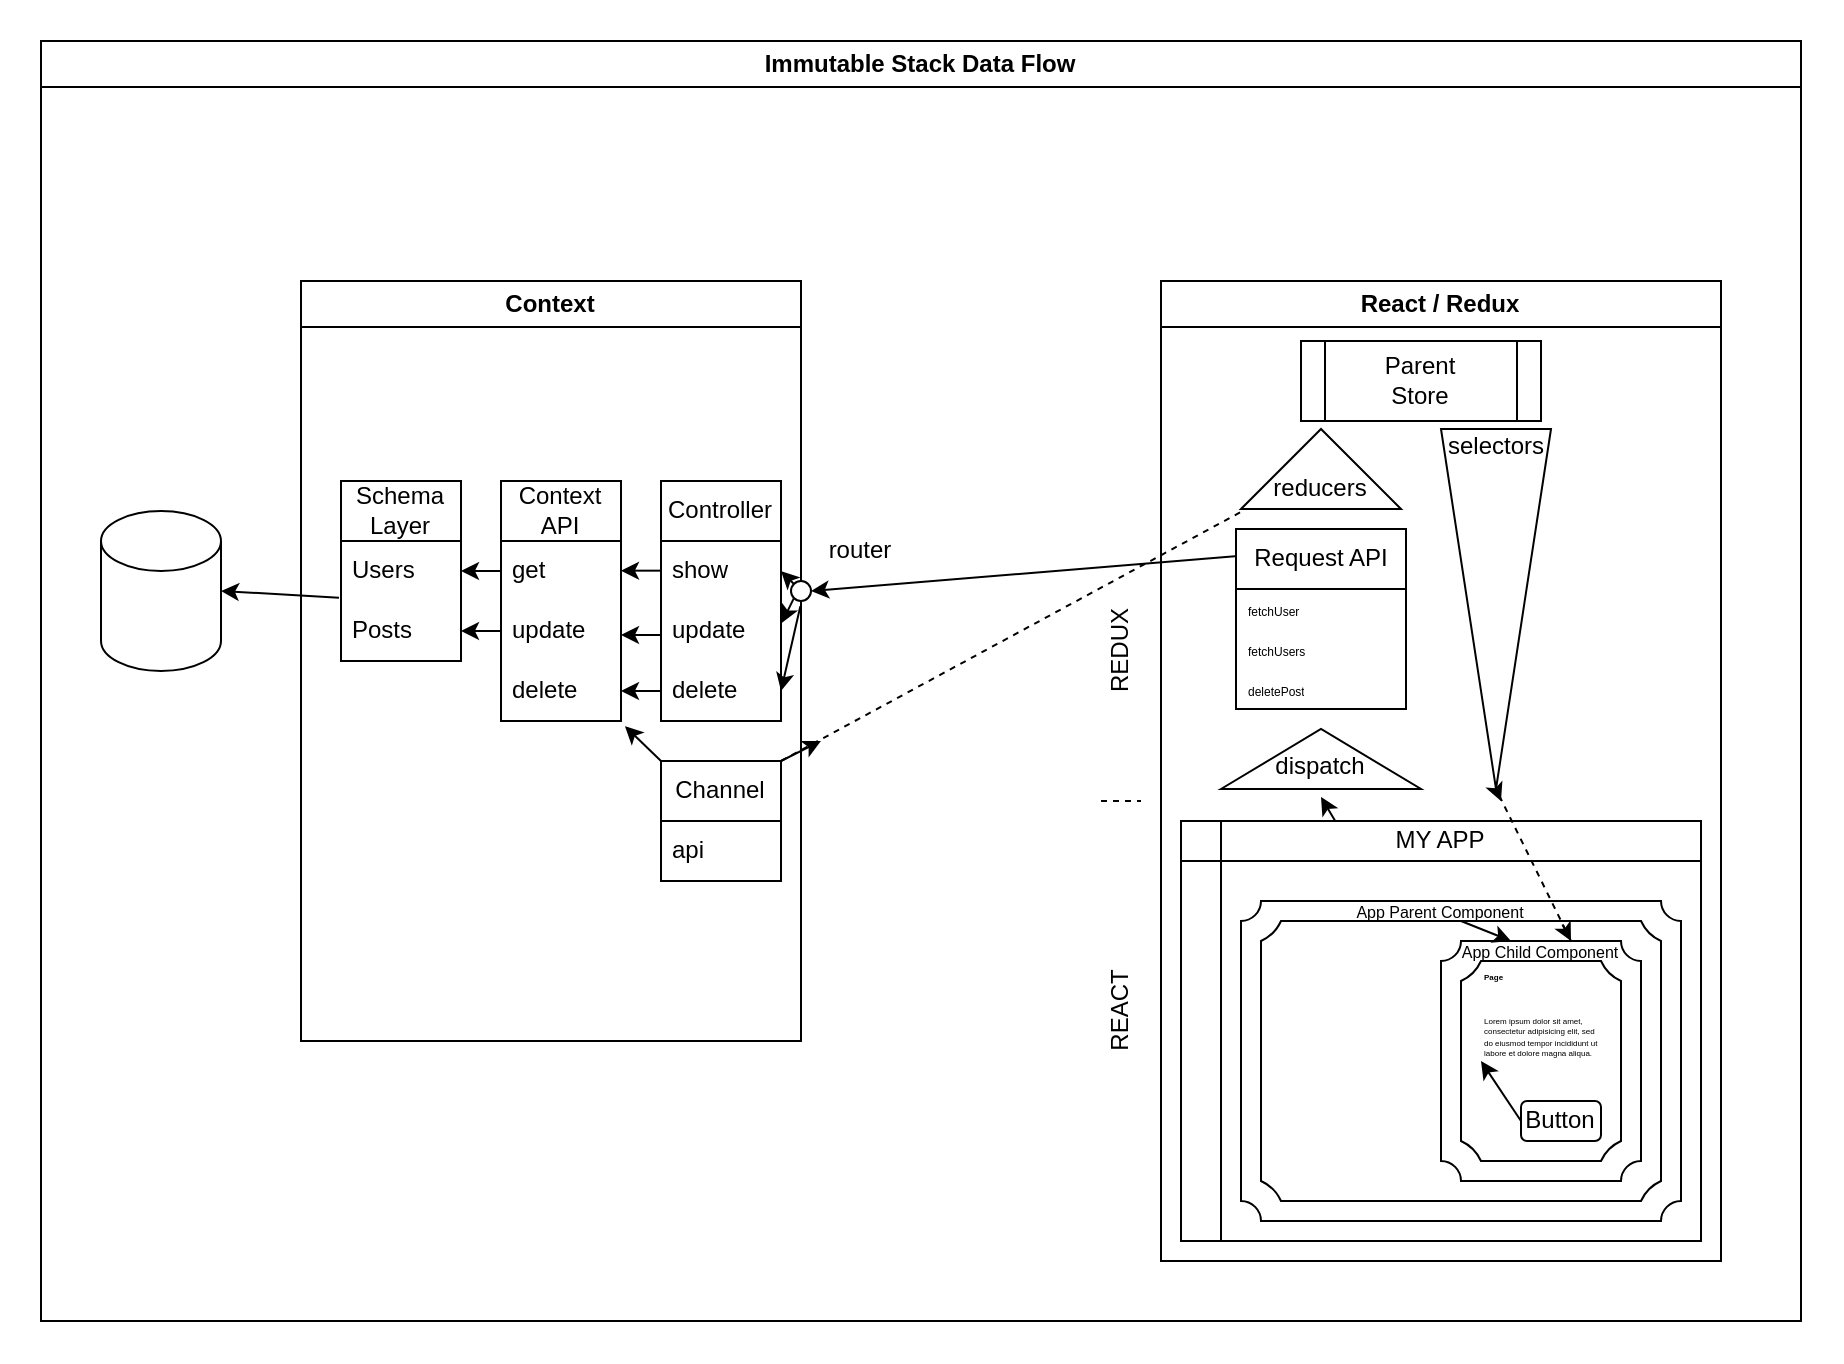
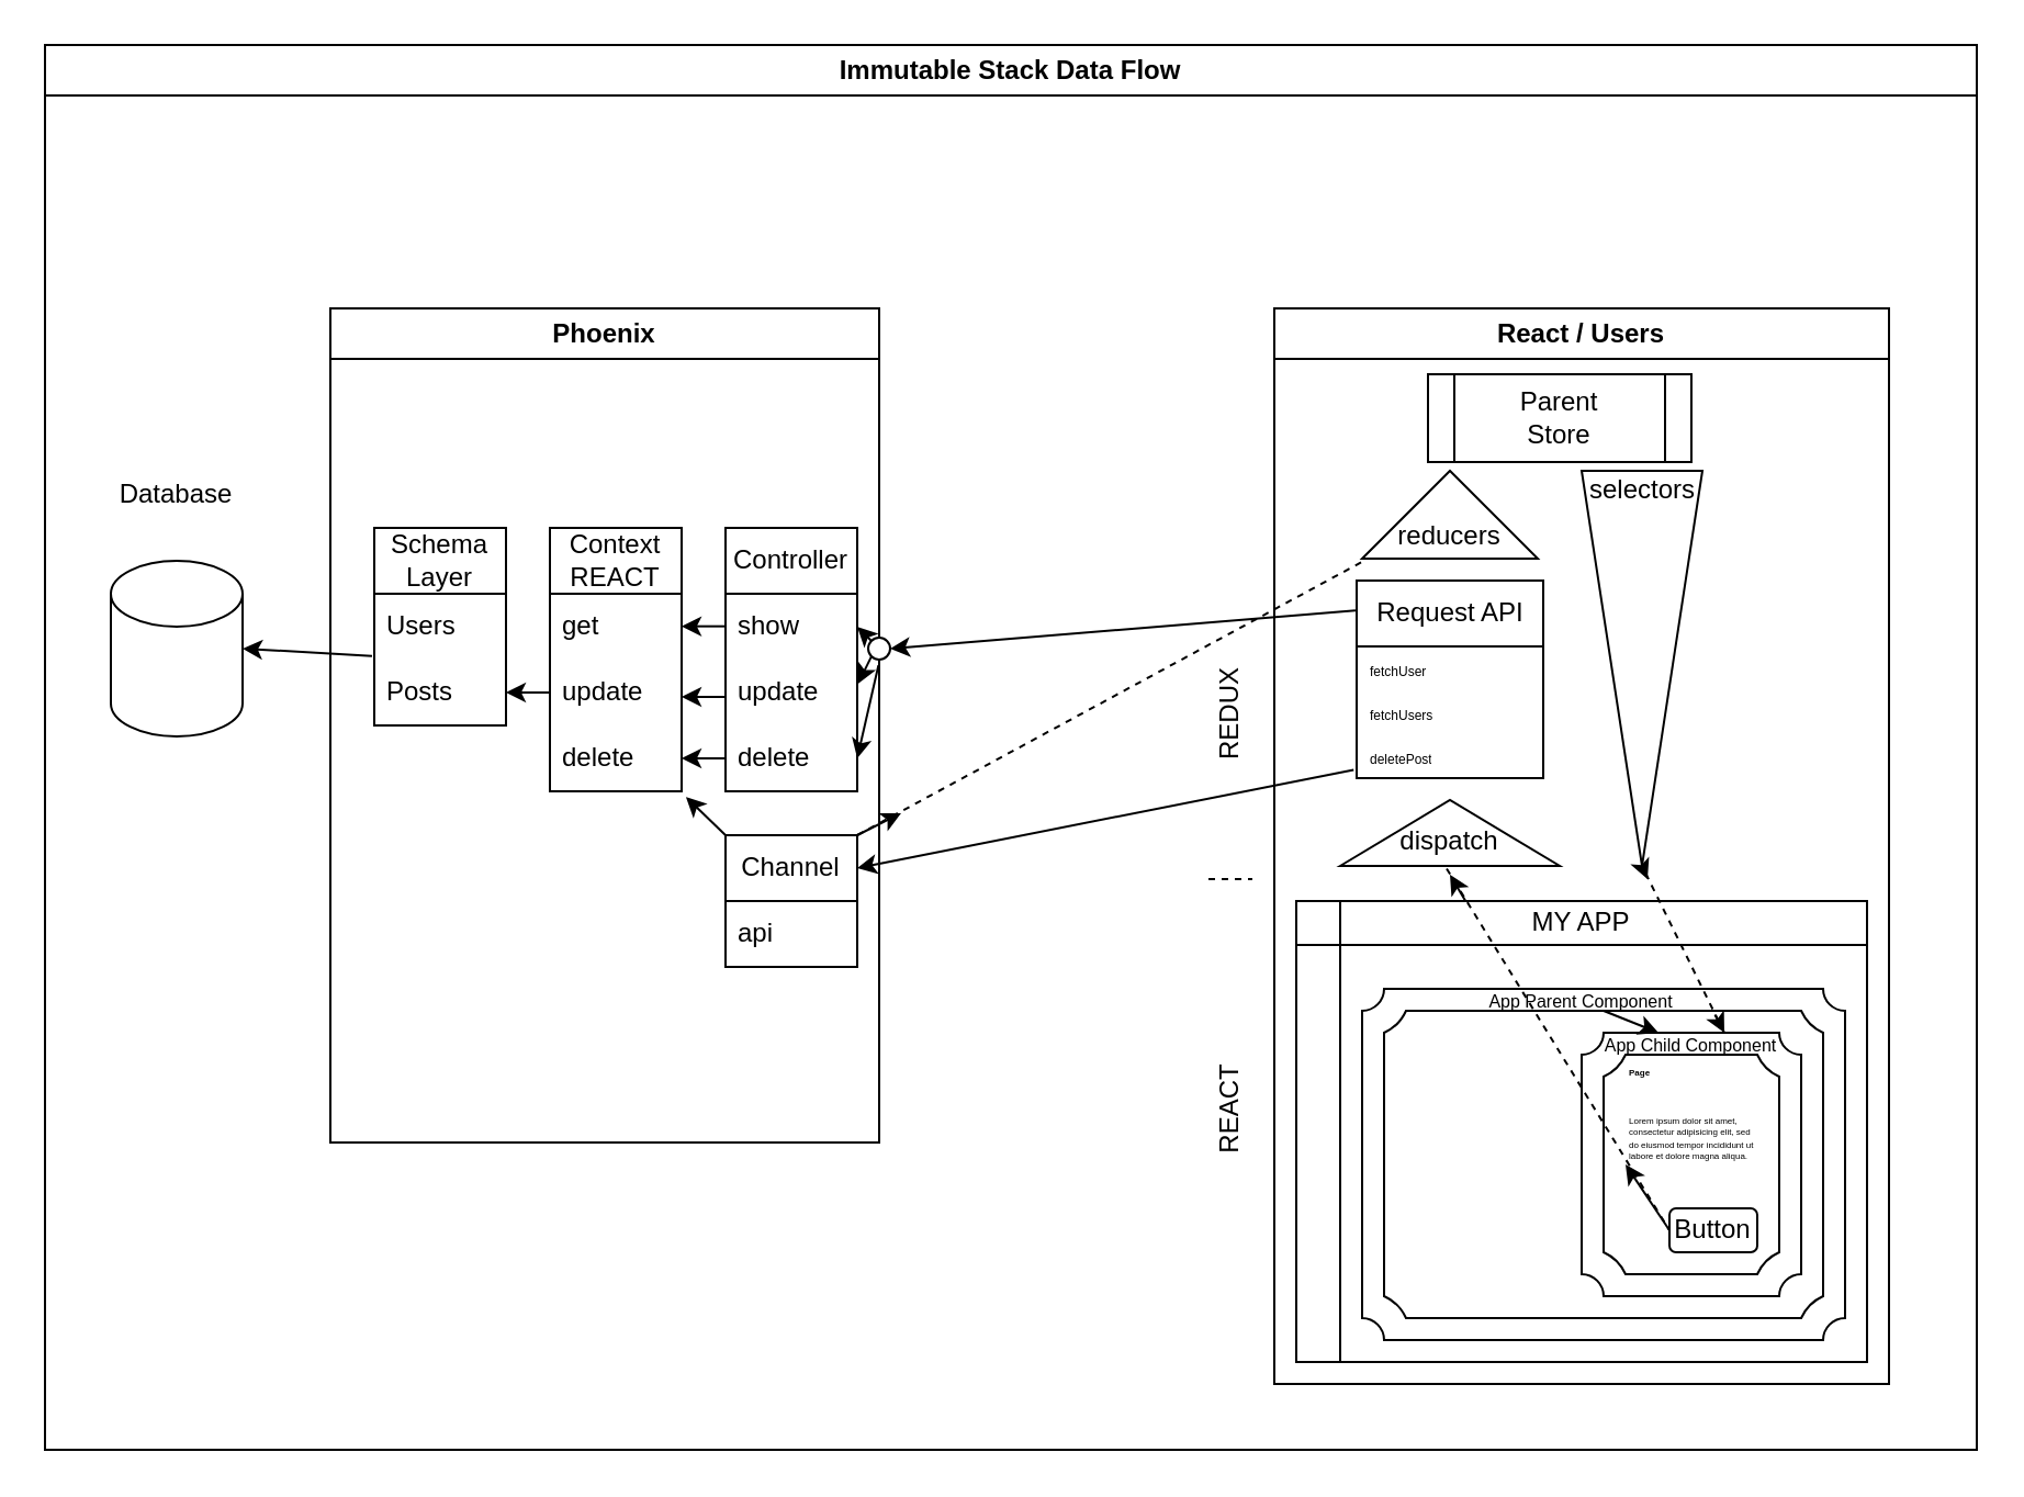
- <mxCell id="3" value="Context" style="swimlane;whiteSpace=wrap;html=1;" vertex="1" parent="2"><mxGeometry x="130" y="120" width="250" height="380" as="geometry" /></mxCell>
+ <mxCell id="3" value="Phoenix" style="swimlane;whiteSpace=wrap;html=1;" vertex="1" parent="2"><mxGeometry x="130" y="120" width="250" height="380" as="geometry" /></mxCell>
- <mxCell id="23" value="React / Redux" style="swimlane;whiteSpace=wrap;html=1;" vertex="1" parent="2"><mxGeometry x="560" y="120" width="280" height="490" as="geometry" /></mxCell>
+ <mxCell id="23" value="React / Users" style="swimlane;whiteSpace=wrap;html=1;" vertex="1" parent="2"><mxGeometry x="560" y="120" width="280" height="490" as="geometry" /></mxCell>
+ <mxCell id="52" value="Database" style="text;html=1;align=center;verticalAlign=middle;whiteSpace=wrap;rounded=0;" vertex="1" parent="2"><mxGeometry x="30" y="190" width="60" height="30" as="geometry" /></mxCell>
- <mxCell id="8" value="Context API" style="swimlane;fontStyle=0;childLayout=stackLayout;horizontal=1;startSize=30;horizontalStack=0;resizeParent=1;resizeParentMax=0;resizeLast=0;collapsible=1;marginBottom=0;whiteSpace=wrap;html=1;" vertex="1" parent="3"><mxGeometry x="100" y="100" width="60" height="120" as="geometry" /></mxCell>
+ <mxCell id="8" value="Context REACT" style="swimlane;fontStyle=0;childLayout=stackLayout;horizontal=1;startSize=30;horizontalStack=0;resizeParent=1;resizeParentMax=0;resizeLast=0;collapsible=1;marginBottom=0;whiteSpace=wrap;html=1;" vertex="1" parent="3"><mxGeometry x="100" y="100" width="60" height="120" as="geometry" /></mxCell>
- <mxCell id="50" value="&lt;div&gt;router&lt;/div&gt;" style="text;html=1;align=center;verticalAlign=middle;whiteSpace=wrap;rounded=0;" vertex="1" parent="2"><mxGeometry x="380" y="240" width="60" height="30" as="geometry" /></mxCell>
- <mxCell id="19" value="" style="endArrow=classic;html=1;rounded=0;entryX=1;entryY=0.5;entryDx=0;entryDy=0;exitX=0;exitY=0.5;exitDx=0;exitDy=0;" edge="1" parent="3" source="9" target="13"><mxGeometry width="50" height="50" relative="1" as="geometry"><mxPoint x="140" y="230" as="sourcePoint" /><mxPoint x="190" y="180" as="targetPoint" /></mxGeometry></mxCell>
+ <mxCell id="61" value="" style="endArrow=classic;html=1;rounded=0;entryX=1;entryY=0.25;entryDx=0;entryDy=0;exitX=-0.016;exitY=0.81;exitDx=0;exitDy=0;exitPerimeter=0;" edge="1" parent="2" source="35" target="20"><mxGeometry width="50" height="50" relative="1" as="geometry"><mxPoint x="430" y="330" as="sourcePoint" /><mxPoint x="480" y="280" as="targetPoint" /></mxGeometry></mxCell>
+ <mxCell id="45" value="" style="endArrow=none;dashed=1;html=1;rounded=0;entryX=0;entryY=0.5;entryDx=0;entryDy=0;exitX=0.475;exitY=0.908;exitDx=0;exitDy=0;exitPerimeter=0;" edge="1" parent="23" source="31" target="44"><mxGeometry width="50" height="50" relative="1" as="geometry"><mxPoint x="20" y="400" as="sourcePoint" /><mxPoint x="70" y="350" as="targetPoint" /></mxGeometry></mxCell>
